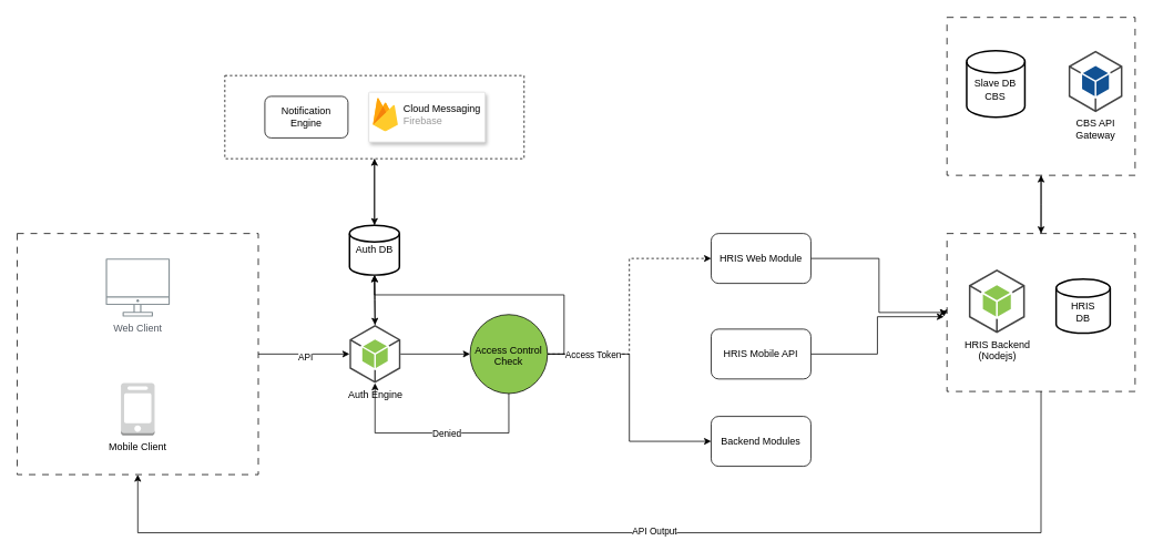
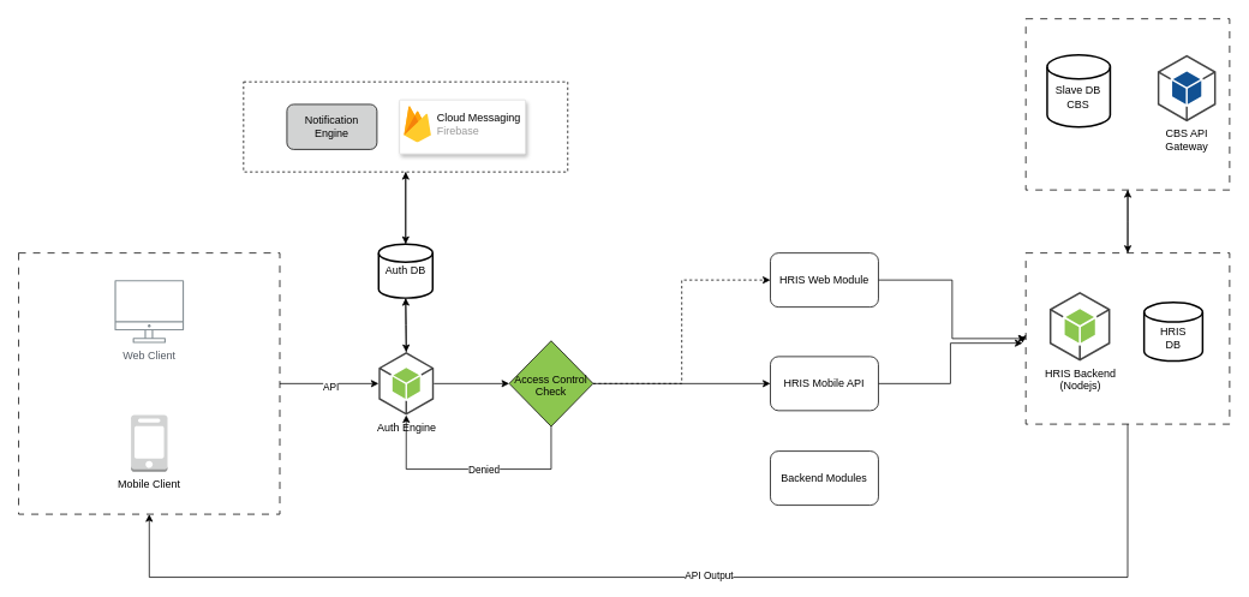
- <mxCell id="25" value="Notification Engine" style="rounded=1;whiteSpace=wrap;html=1;" parent="1" vertex="1"><mxGeometry x="318.13" y="115" width="100" height="50" as="geometry" /></mxCell>
+ <mxCell id="25" value="Notification Engine" style="rounded=1;whiteSpace=wrap;html=1;fillColor=#d2d3d3;" parent="1" vertex="1"><mxGeometry x="318.13" y="115" width="100" height="50" as="geometry" /></mxCell>
- <mxCell id="15" style="edgeStyle=orthogonalEdgeStyle;rounded=0;orthogonalLoop=1;jettySize=auto;html=1;exitX=1;exitY=0.5;exitDx=0;exitDy=0;" parent="1" source="18" target="22" edge="1"><mxGeometry relative="1" as="geometry" /></mxCell>
+ <mxCell id="15" style="edgeStyle=orthogonalEdgeStyle;rounded=0;orthogonalLoop=1;jettySize=auto;html=1;exitX=1;exitY=0.5;exitDx=0;exitDy=0;entryX=0;entryY=0.5;entryDx=0;entryDy=0;" parent="1" source="18" target="12" edge="1"><mxGeometry relative="1" as="geometry" /></mxCell>
- <mxCell id="18" value="&lt;div&gt;&lt;br&gt;&lt;/div&gt;&lt;div&gt;&lt;span style=&quot;background-color: initial;&quot;&gt;&lt;br&gt;&lt;/span&gt;&lt;/div&gt;&lt;div&gt;&lt;span style=&quot;background-color: initial;&quot;&gt;Access Control Check&lt;/span&gt;&lt;br&gt;&lt;/div&gt;" style="ellipse;whiteSpace=wrap;html=1;verticalAlign=top;fillColor=#8CC64F;dashed=0;gradientColor=none;" parent="1" vertex="1"><mxGeometry x="565" y="377.5" width="93.13" height="95" as="geometry" /></mxCell>
+ <mxCell id="18" value="&lt;div&gt;&lt;br&gt;&lt;/div&gt;&lt;div&gt;&lt;span style=&quot;background-color: initial;&quot;&gt;&lt;br&gt;&lt;/span&gt;&lt;/div&gt;&lt;div&gt;&lt;span style=&quot;background-color: initial;&quot;&gt;Access Control Check&lt;/span&gt;&lt;br&gt;&lt;/div&gt;" style="rhombus;whiteSpace=wrap;html=1;verticalAlign=top;fillColor=#8CC64F;dashed=0;gradientColor=none;" parent="1" vertex="1"><mxGeometry x="565" y="377.5" width="93.13" height="95" as="geometry" /></mxCell>
- <mxCell id="16" style="edgeStyle=orthogonalEdgeStyle;rounded=0;orthogonalLoop=1;jettySize=auto;html=1;exitX=1;exitY=0.5;exitDx=0;exitDy=0;entryX=0;entryY=0.5;entryDx=0;entryDy=0;" parent="1" source="18" target="13" edge="1"><mxGeometry relative="1" as="geometry" /></mxCell>
- <mxCell id="17" value="Access Token" style="edgeLabel;html=1;align=center;verticalAlign=middle;resizable=0;points=[];" parent="16" vertex="1" connectable="0"><mxGeometry x="-0.832" y="-1" relative="1" as="geometry"><mxPoint x="29" y="-1" as="offset" /></mxGeometry></mxCell>
